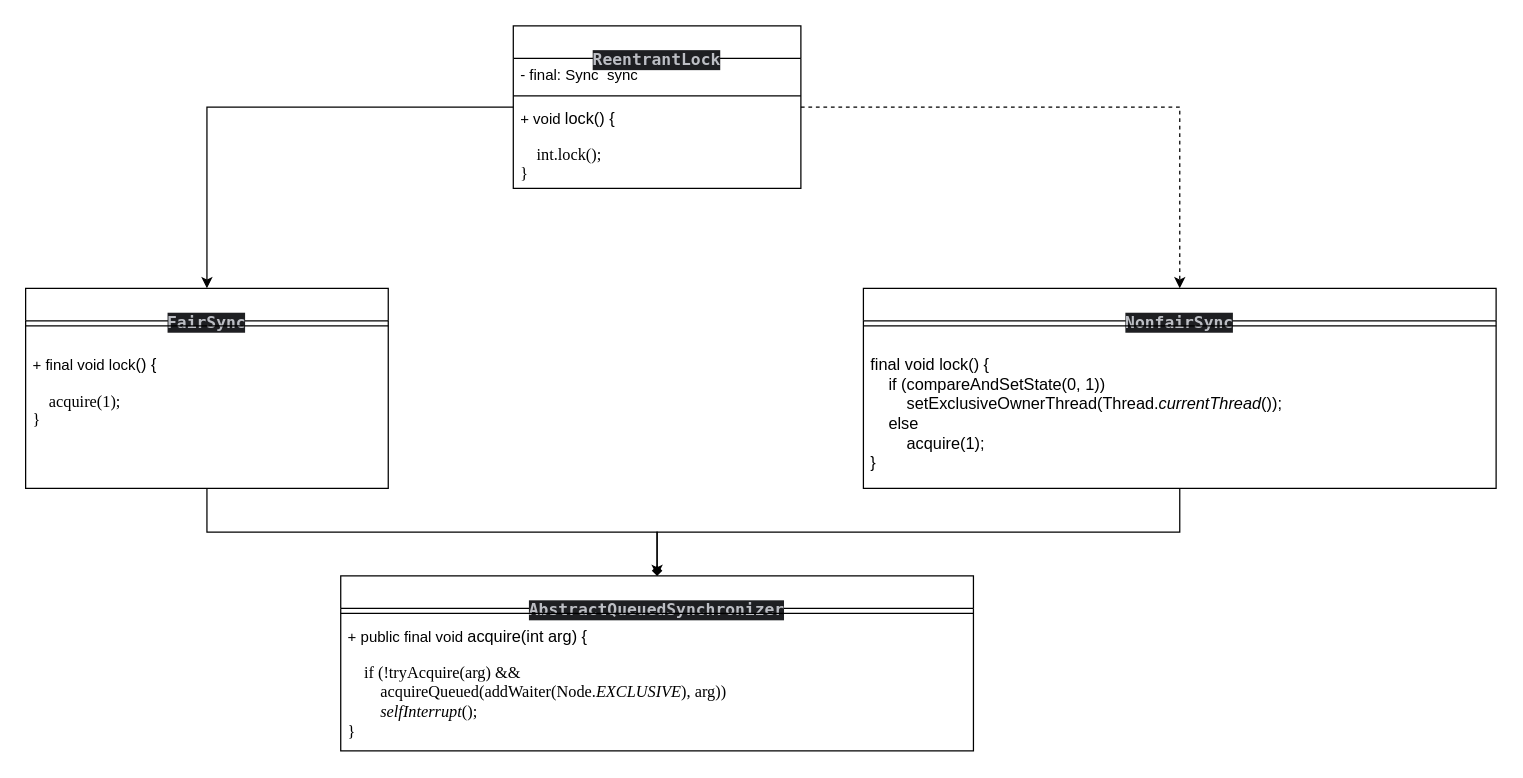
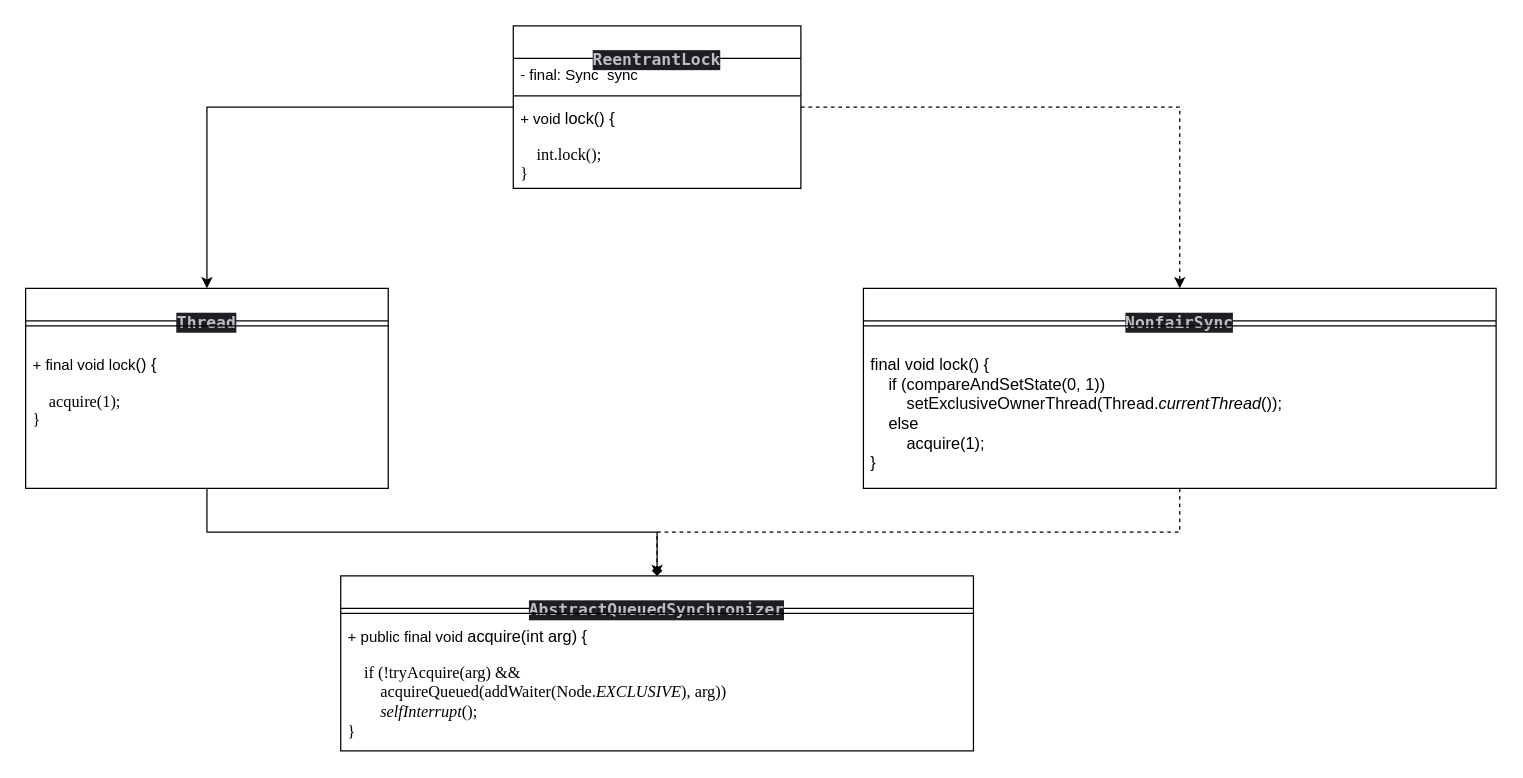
- <mxCell id="16" value="&lt;div style=&quot;background-color:#1e1f22;color:#bcbec4&quot;&gt;&lt;pre style=&quot;font-family:'JetBrains Mono',monospace;font-size:9.8pt;&quot;&gt;&lt;pre style=&quot;font-family:'JetBrains Mono',monospace;font-size:9.8pt;&quot;&gt;&lt;pre style=&quot;border-color: var(--border-color); font-size: 9.8pt; font-family: &amp;quot;JetBrains Mono&amp;quot;, monospace;&quot;&gt;FairSync&lt;/pre&gt;&lt;/pre&gt;&lt;/pre&gt;&lt;/div&gt;" style="swimlane;fontStyle=1;align=center;verticalAlign=top;childLayout=stackLayout;horizontal=1;startSize=26;horizontalStack=0;resizeParent=1;resizeParentMax=0;resizeLast=0;collapsible=1;marginBottom=0;whiteSpace=wrap;html=1;" vertex="1" parent="1"><mxGeometry x="20" y="230" width="290" height="160" as="geometry"><mxRectangle x="-120" y="506" width="250" height="60" as="alternateBounds" /></mxGeometry></mxCell>
+ <mxCell id="16" value="&lt;div style=&quot;background-color:#1e1f22;color:#bcbec4&quot;&gt;&lt;pre style=&quot;font-family:'JetBrains Mono',monospace;font-size:9.8pt;&quot;&gt;&lt;pre style=&quot;font-family:'JetBrains Mono',monospace;font-size:9.8pt;&quot;&gt;&lt;pre style=&quot;border-color: var(--border-color); font-size: 9.8pt; font-family: &amp;quot;JetBrains Mono&amp;quot;, monospace;&quot;&gt;Thread&lt;/pre&gt;&lt;/pre&gt;&lt;/pre&gt;&lt;/div&gt;" style="swimlane;fontStyle=1;align=center;verticalAlign=top;childLayout=stackLayout;horizontal=1;startSize=26;horizontalStack=0;resizeParent=1;resizeParentMax=0;resizeLast=0;collapsible=1;marginBottom=0;whiteSpace=wrap;html=1;" vertex="1" parent="1"><mxGeometry x="20" y="230" width="290" height="160" as="geometry"><mxRectangle x="-120" y="506" width="250" height="60" as="alternateBounds" /></mxGeometry></mxCell>
- <mxCell id="11" style="edgeStyle=orthogonalEdgeStyle;rounded=0;orthogonalLoop=1;jettySize=auto;html=1;entryX=0.5;entryY=0;entryDx=0;entryDy=0;" edge="1" parent="1" source="12" target="8"><mxGeometry relative="1" as="geometry" /></mxCell>
+ <mxCell id="11" style="edgeStyle=orthogonalEdgeStyle;rounded=0;orthogonalLoop=1;jettySize=auto;html=1;entryX=0.5;entryY=0;entryDx=0;entryDy=0;dashed=1;" edge="1" parent="1" source="12" target="8"><mxGeometry relative="1" as="geometry" /></mxCell>
